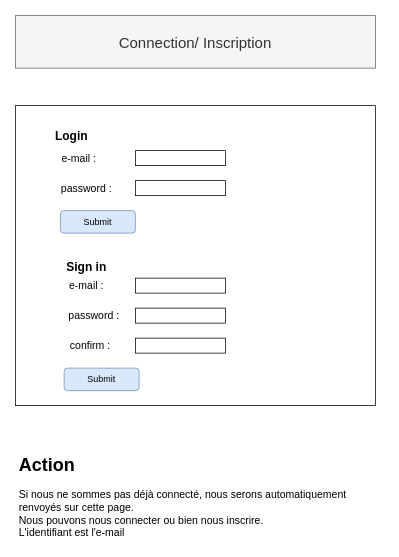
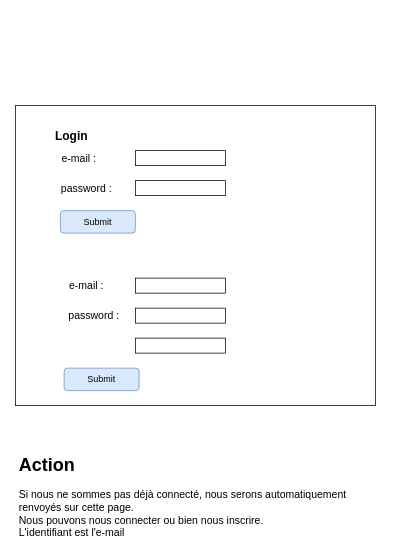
- <mxCell id="2" value="&lt;span style=&quot;font-size: 20px&quot;&gt;Connection/ Inscription&lt;/span&gt;" style="text;html=1;align=center;verticalAlign=middle;whiteSpace=wrap;rounded=0;fillColor=#f5f5f5;strokeColor=#666666;fontColor=#333333;" vertex="1" parent="1"><mxGeometry x="20" y="20" width="480" height="70" as="geometry" /></mxCell>
- <mxCell id="10" value="&lt;b&gt;&lt;font style=&quot;font-size: 16px&quot;&gt;Sign in&lt;/font&gt;&lt;/b&gt;" style="text;html=1;strokeColor=none;fillColor=none;align=center;verticalAlign=middle;whiteSpace=wrap;rounded=0;" vertex="1" parent="1"><mxGeometry x="75" y="340" width="80" height="30" as="geometry" /></mxCell>
- <mxCell id="16" value="&lt;span style=&quot;font-size: 14px&quot;&gt;confirm :&lt;/span&gt;" style="text;html=1;strokeColor=none;fillColor=none;align=center;verticalAlign=middle;whiteSpace=wrap;rounded=0;" vertex="1" parent="1"><mxGeometry x="85" y="450" width="70" height="20" as="geometry" /></mxCell>
